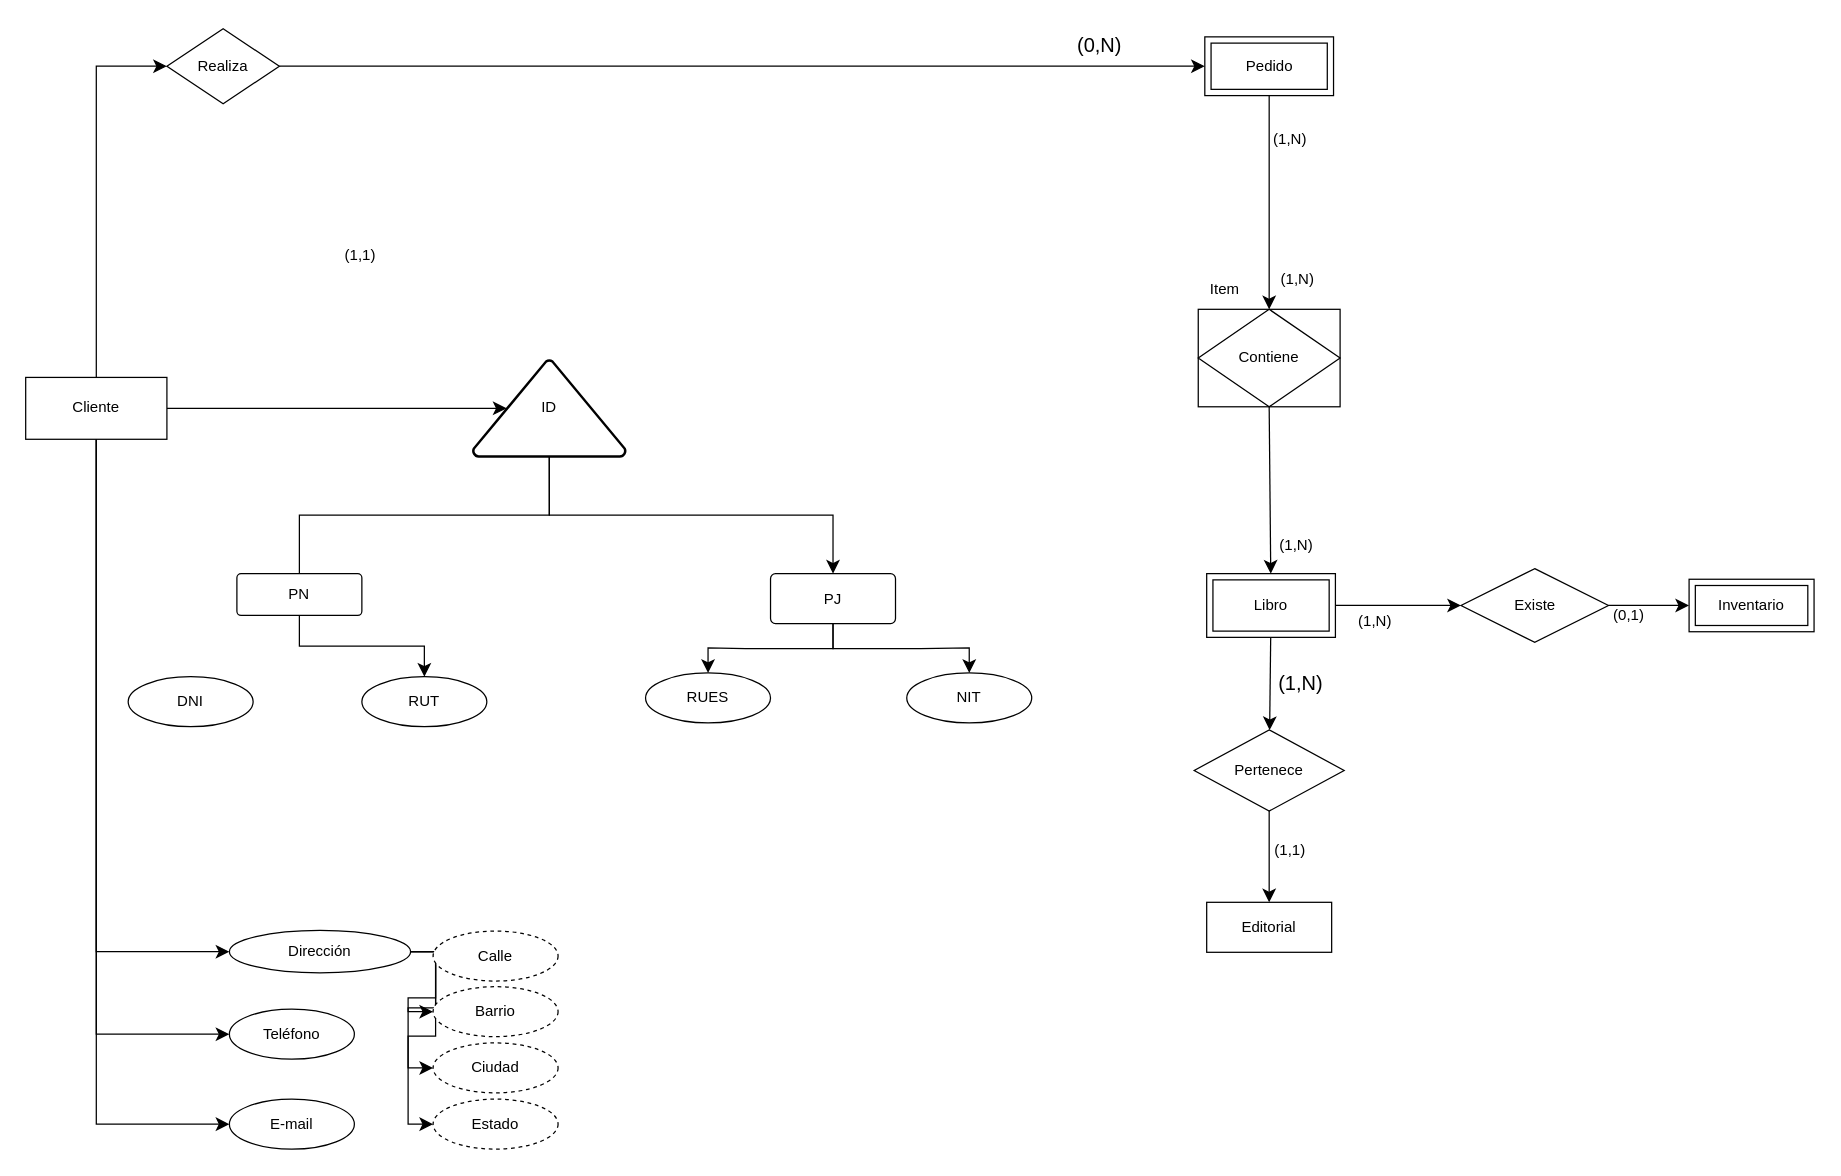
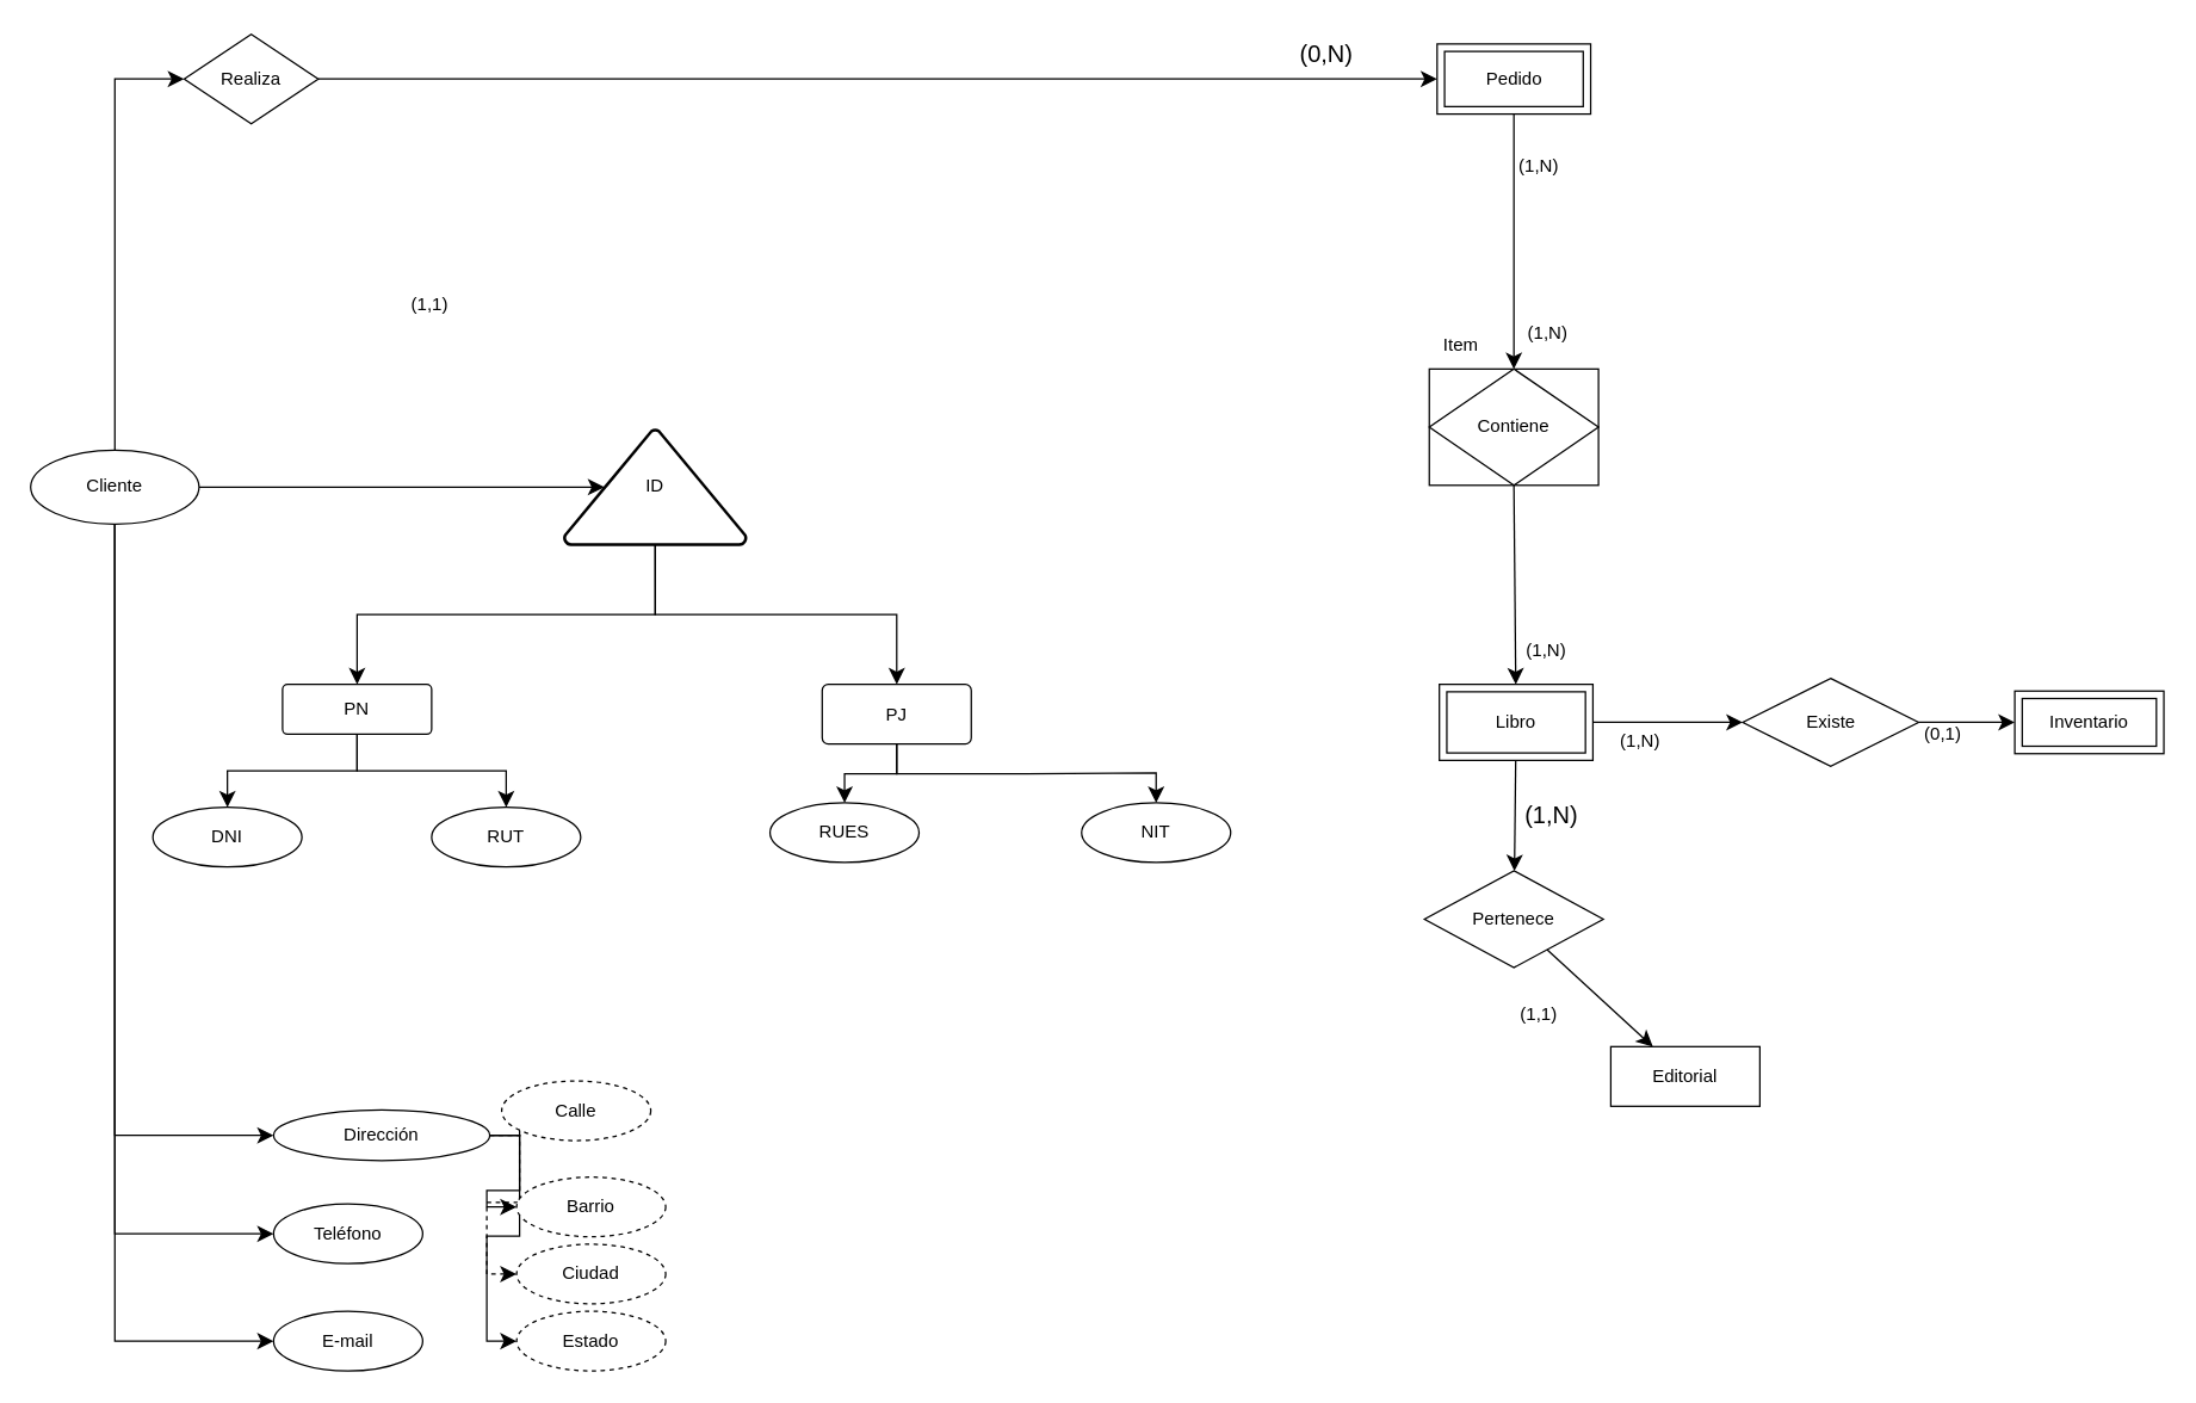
- <mxCell id="17" value="(0,N)" style="text;html=1;align=center;verticalAlign=middle;resizable=0;points=[];autosize=1;strokeColor=none;fillColor=none;fontSize=16;" parent="1" vertex="1"><mxGeometry x="852" y="20" width="53" height="31" as="geometry" /></mxCell>
+ <mxCell id="17" value="(0,N)" style="text;html=1;align=center;verticalAlign=middle;resizable=0;points=[];autosize=1;strokeColor=none;fillColor=none;fontSize=16;" parent="1" vertex="1"><mxGeometry x="862" y="20" width="53" height="31" as="geometry" /></mxCell>
- <mxCell id="15" value="Realiza" style="shape=rhombus;perimeter=rhombusPerimeter;whiteSpace=wrap;html=1;align=center;" parent="1" vertex="1"><mxGeometry x="133" y="22.5" width="90" height="60" as="geometry" /></mxCell>
+ <mxCell id="15" value="Realiza" style="shape=rhombus;perimeter=rhombusPerimeter;whiteSpace=wrap;html=1;align=center;" parent="1" vertex="1"><mxGeometry x="123" y="22.5" width="90" height="60" as="geometry" /></mxCell>
- <mxCell id="7" value="Cliente" style="whiteSpace=wrap;html=1;align=center;" parent="1" vertex="1"><mxGeometry x="20" y="301.5" width="113" height="49.5" as="geometry" /></mxCell>
+ <mxCell id="7" value="Cliente" style="ellipse;whiteSpace=wrap;html=1;align=center;" parent="1" vertex="1"><mxGeometry x="20" y="301.5" width="113" height="49.5" as="geometry" /></mxCell>
- <mxCell id="46" style="edgeStyle=orthogonalEdgeStyle;rounded=0;orthogonalLoop=1;jettySize=auto;html=1;exitX=0.5;exitY=1;exitDx=0;exitDy=0;exitPerimeter=0;entryX=0.5;entryY=0;entryDx=0;entryDy=0;fontSize=12;startSize=8;endSize=8;endArrow=none;" edge="1" parent="1" source="48" target="51"><mxGeometry relative="1" as="geometry" /></mxCell>
+ <mxCell id="46" style="edgeStyle=orthogonalEdgeStyle;rounded=0;orthogonalLoop=1;jettySize=auto;html=1;exitX=0.5;exitY=1;exitDx=0;exitDy=0;exitPerimeter=0;entryX=0.5;entryY=0;entryDx=0;entryDy=0;fontSize=12;startSize=8;endSize=8;" edge="1" parent="1" source="48" target="51"><mxGeometry relative="1" as="geometry" /></mxCell>
- <mxCell id="54" value="PJ" style="rounded=1;arcSize=10;whiteSpace=wrap;html=1;align=center;" parent="1" vertex="1"><mxGeometry x="616" y="458.5" width="100" height="40" as="geometry" /></mxCell>
+ <mxCell id="54" value="PJ" style="rounded=1;arcSize=10;whiteSpace=wrap;html=1;align=center;" parent="1" vertex="1"><mxGeometry x="551" y="458.5" width="100" height="40" as="geometry" /></mxCell>
+ <mxCell id="49" style="edgeStyle=orthogonalEdgeStyle;rounded=0;orthogonalLoop=1;jettySize=auto;html=1;exitX=0.5;exitY=1;exitDx=0;exitDy=0;entryX=0.5;entryY=0;entryDx=0;entryDy=0;fontSize=12;startSize=8;endSize=8;" edge="1" parent="1" source="51" target="58"><mxGeometry relative="1" as="geometry" /></mxCell>
- <mxCell id="9" value="Editorial" style="whiteSpace=wrap;html=1;align=center;" parent="1" vertex="1"><mxGeometry x="965" y="721.5" width="100" height="40" as="geometry" /></mxCell>
+ <mxCell id="9" value="Editorial" style="whiteSpace=wrap;html=1;align=center;" parent="1" vertex="1"><mxGeometry x="1080" y="701.5" width="100" height="40" as="geometry" /></mxCell>
- <mxCell id="40" value="Calle" style="ellipse;whiteSpace=wrap;html=1;align=center;dashed=1;" parent="1" vertex="1"><mxGeometry x="346" y="744.5" width="100" height="40" as="geometry" /></mxCell>
+ <mxCell id="40" value="Calle" style="ellipse;whiteSpace=wrap;html=1;align=center;dashed=1;" parent="1" vertex="1"><mxGeometry x="336" y="724.5" width="100" height="40" as="geometry" /></mxCell>
- <mxCell id="35" style="edgeStyle=orthogonalEdgeStyle;rounded=0;orthogonalLoop=1;jettySize=auto;html=1;exitX=1;exitY=0.5;exitDx=0;exitDy=0;entryX=0;entryY=0.5;entryDx=0;entryDy=0;fontSize=12;startSize=8;endSize=8;" parent="1" source="37" target="42" edge="1"><mxGeometry relative="1" as="geometry" /></mxCell>
+ <mxCell id="35" style="edgeStyle=orthogonalEdgeStyle;rounded=0;orthogonalLoop=1;jettySize=auto;html=1;exitX=1;exitY=0.5;exitDx=0;exitDy=0;entryX=0;entryY=0.5;entryDx=0;entryDy=0;fontSize=12;startSize=8;endSize=8;dashed=1;" parent="1" source="37" target="42" edge="1"><mxGeometry relative="1" as="geometry" /></mxCell>
